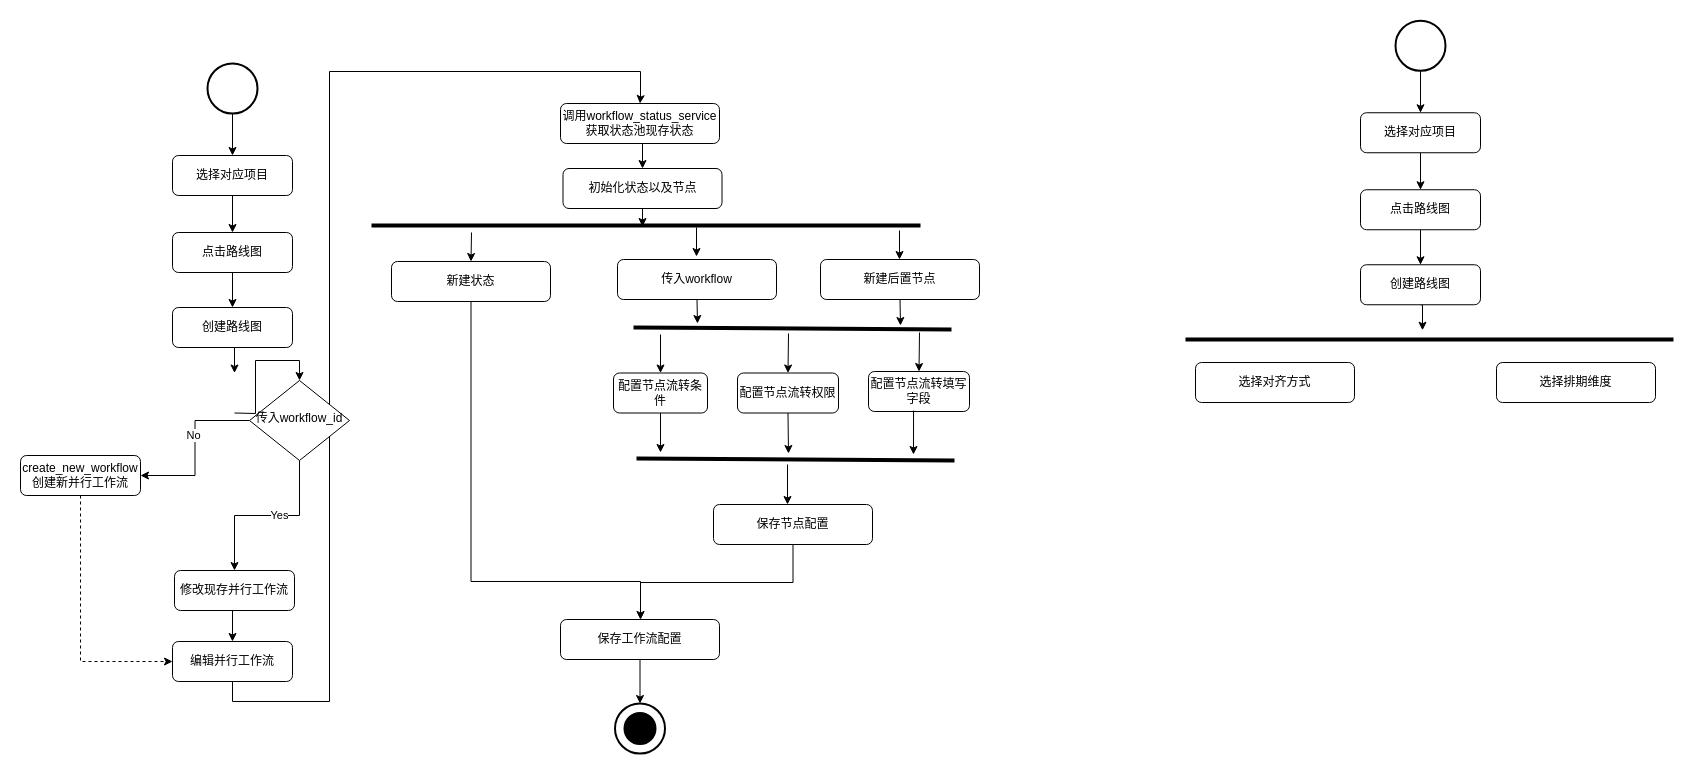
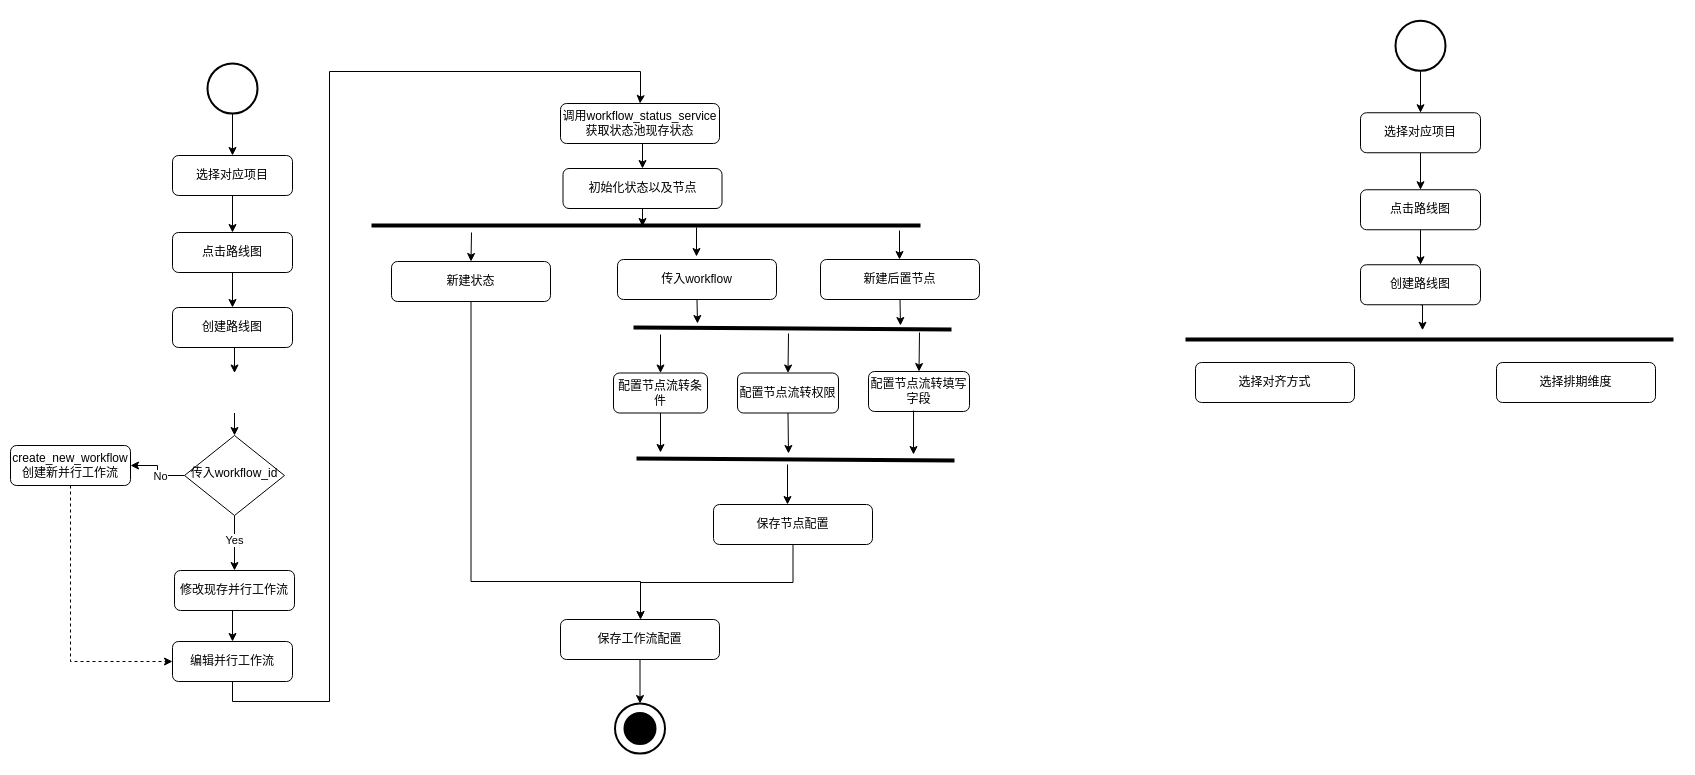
- <mxCell id="22" value="传入workflow_id" style="rhombus;whiteSpace=wrap;html=1;shadow=0;fontFamily=Helvetica;fontSize=12;align=center;strokeWidth=1;spacing=6;spacingTop=-4;" vertex="1" parent="1"><mxGeometry x="249" y="380" width="100" height="80" as="geometry" /></mxCell>
+ <mxCell id="22" value="传入workflow_id" style="rhombus;whiteSpace=wrap;html=1;shadow=0;fontFamily=Helvetica;fontSize=12;align=center;strokeWidth=1;spacing=6;spacingTop=-4;" vertex="1" parent="1"><mxGeometry x="184" y="435" width="100" height="80" as="geometry" /></mxCell>
- <mxCell id="14" value="create_new_workflow&lt;div&gt;创建新并行工作流&lt;/div&gt;" style="rounded=1;whiteSpace=wrap;html=1;fontSize=12;glass=0;strokeWidth=1;shadow=0;" vertex="1" parent="1"><mxGeometry x="20" y="455" width="120" height="40" as="geometry" /></mxCell>
+ <mxCell id="14" value="create_new_workflow&lt;div&gt;创建新并行工作流&lt;/div&gt;" style="rounded=1;whiteSpace=wrap;html=1;fontSize=12;glass=0;strokeWidth=1;shadow=0;" vertex="1" parent="1"><mxGeometry x="10" y="445" width="120" height="40" as="geometry" /></mxCell>
